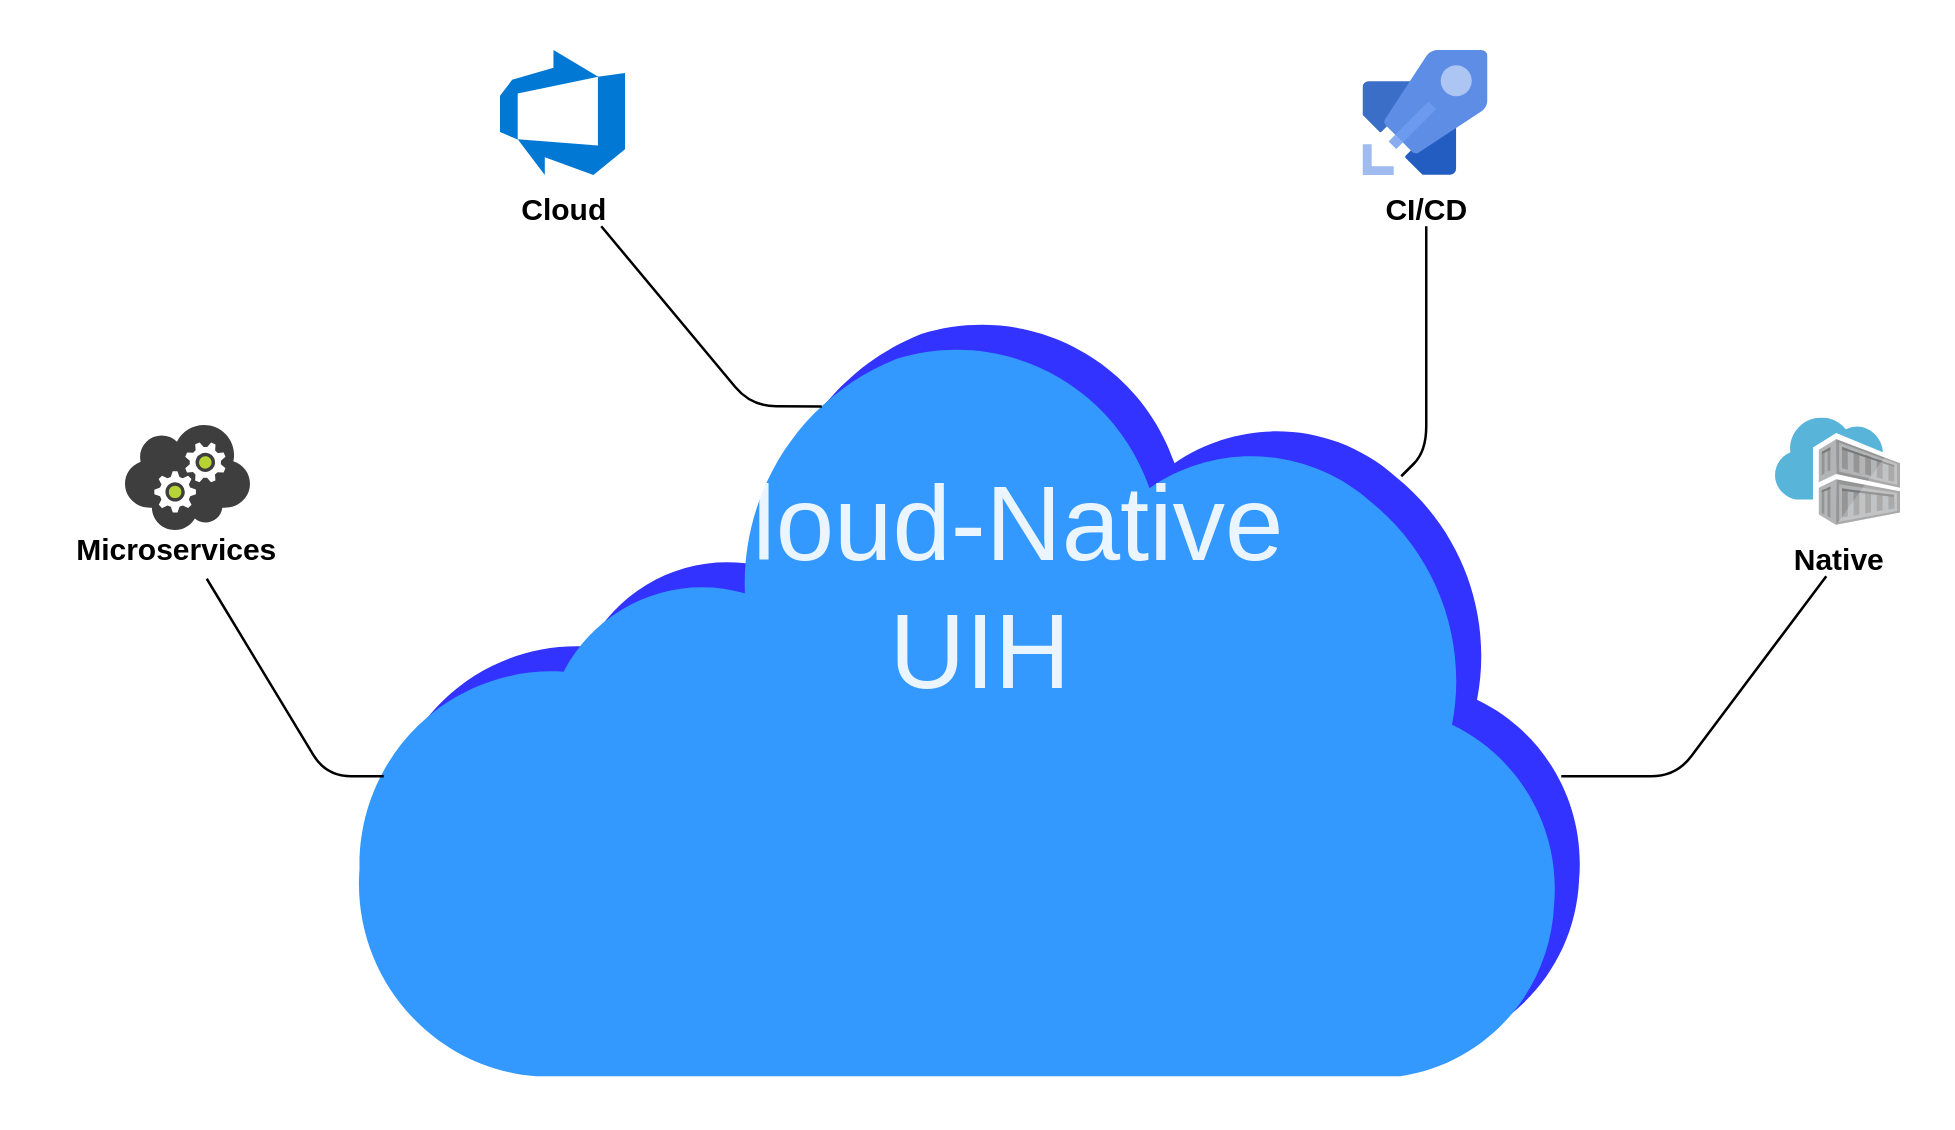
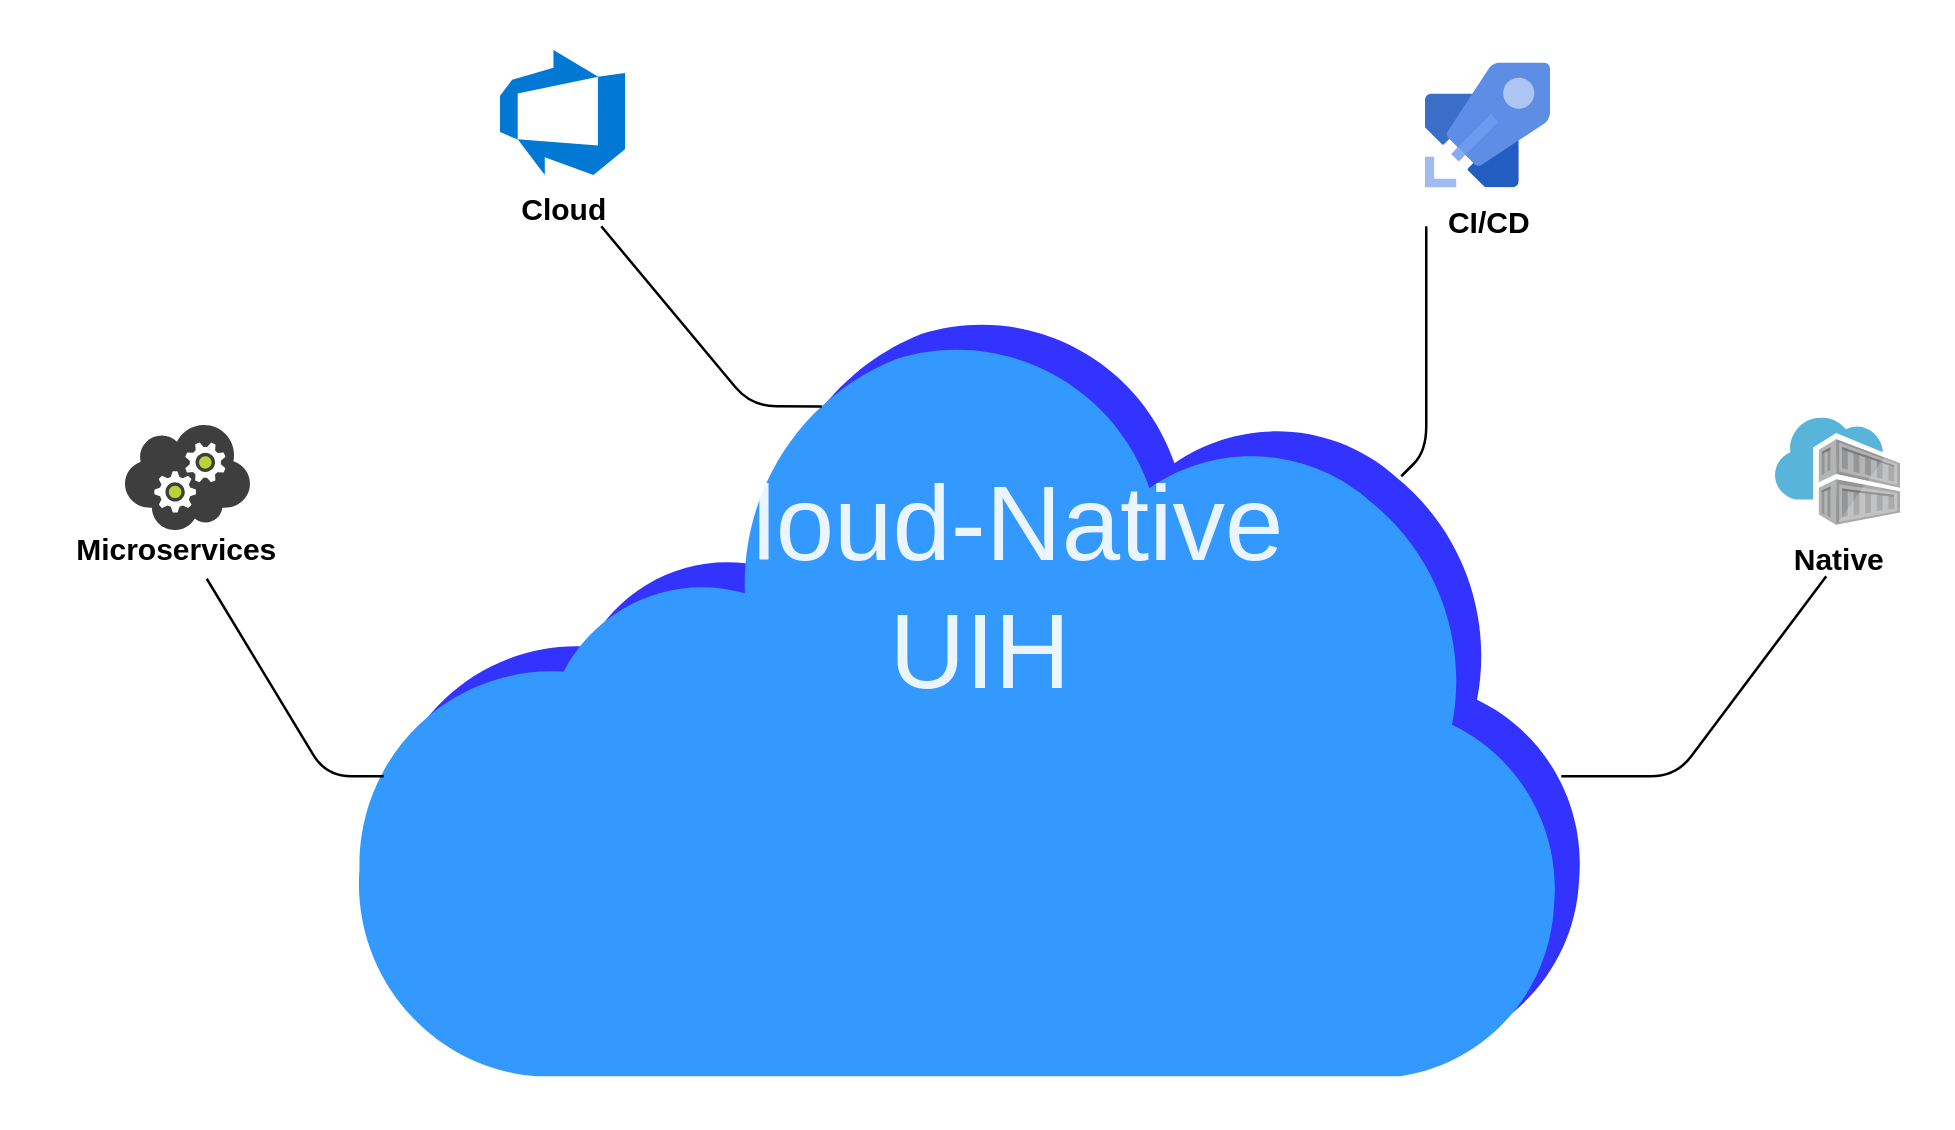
- <mxCell id="5" value="&lt;b&gt;CI/CD&lt;/b&gt;" style="aspect=fixed;html=1;points=[];align=center;image;fontSize=12;image=img/lib/mscae/Azure_Pipelines&#09;.svg;strokeColor=#00188D;fillColor=#3399FF;labelBackgroundColor=none;" parent="1" vertex="1"><mxGeometry x="545" y="20" width="50" height="50" as="geometry" /></mxCell>
+ <mxCell id="5" value="&lt;b&gt;CI/CD&lt;/b&gt;" style="aspect=fixed;html=1;points=[];align=center;image;fontSize=12;image=img/lib/mscae/Azure_Pipelines&#09;.svg;strokeColor=#00188D;fillColor=#3399FF;labelBackgroundColor=none;" parent="1" vertex="1"><mxGeometry x="570" y="25" width="50" height="50" as="geometry" /></mxCell>
